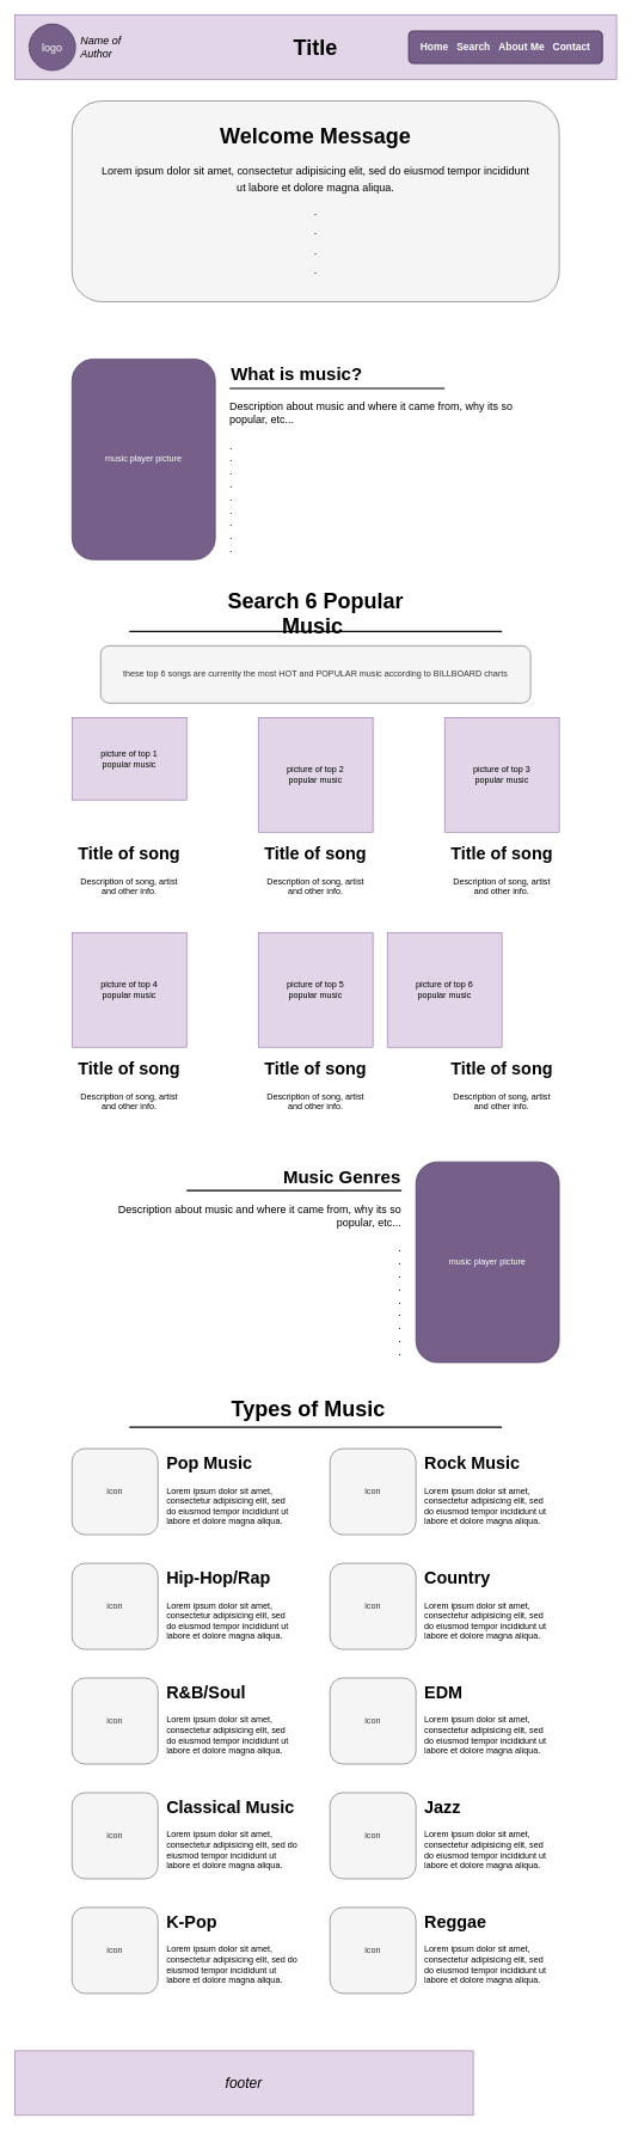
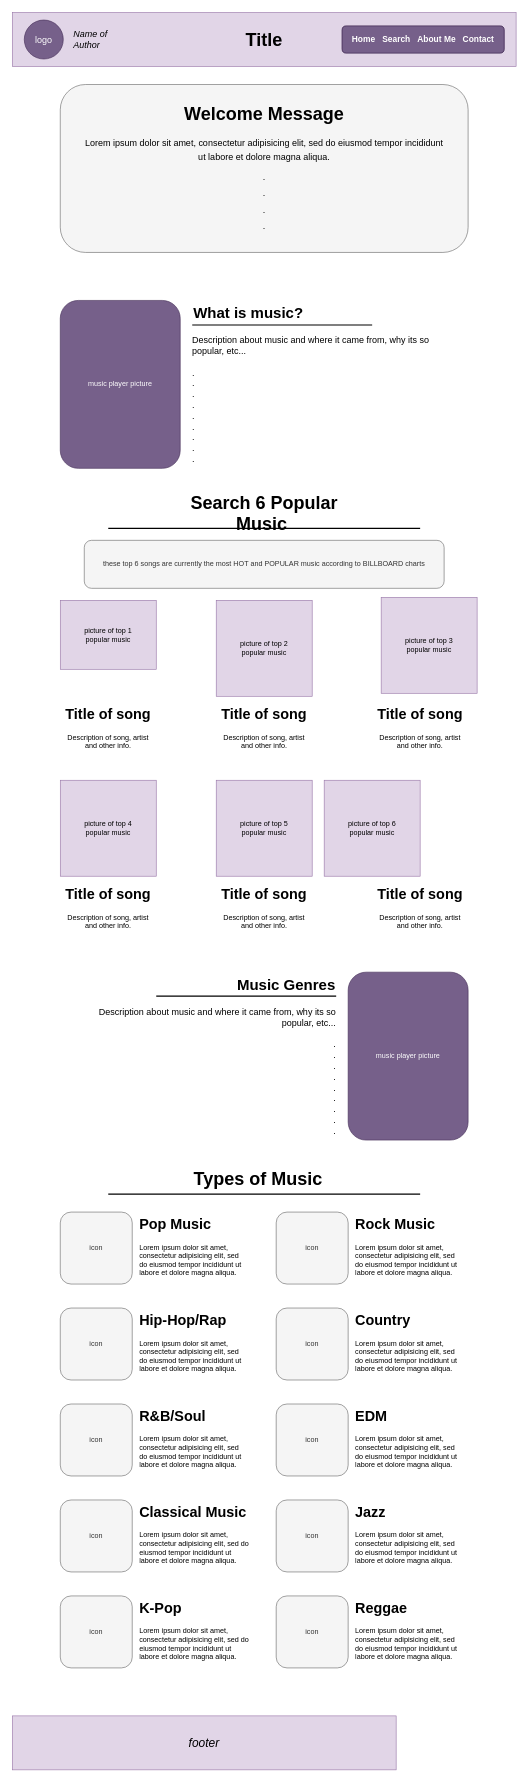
- <mxCell id="5" value="&lt;i&gt;Name of Author&lt;/i&gt;" style="text;html=1;align=left;verticalAlign=middle;whiteSpace=wrap;rounded=0;fontSize=15;" parent="1" vertex="1"><mxGeometry x="110" y="50" width="80" height="30" as="geometry" /></mxCell>
+ <mxCell id="5" value="&lt;i&gt;Name of Author&lt;/i&gt;" style="text;html=1;align=left;verticalAlign=middle;whiteSpace=wrap;rounded=0;fontSize=15;" parent="1" vertex="1"><mxGeometry x="120" y="50" width="80" height="30" as="geometry" /></mxCell>
- <mxCell id="17" value="picture of top 3&lt;div&gt;popular music&lt;/div&gt;" style="whiteSpace=wrap;html=1;aspect=fixed;fillColor=#e1d5e7;strokeColor=#9673a6;" parent="1" vertex="1"><mxGeometry x="620" y="1000" width="160" height="160" as="geometry" /></mxCell>
+ <mxCell id="17" value="picture of top 3&lt;div&gt;popular music&lt;/div&gt;" style="whiteSpace=wrap;html=1;aspect=fixed;fillColor=#e1d5e7;strokeColor=#9673a6;" parent="1" vertex="1"><mxGeometry x="635" y="995" width="160" height="160" as="geometry" /></mxCell>
